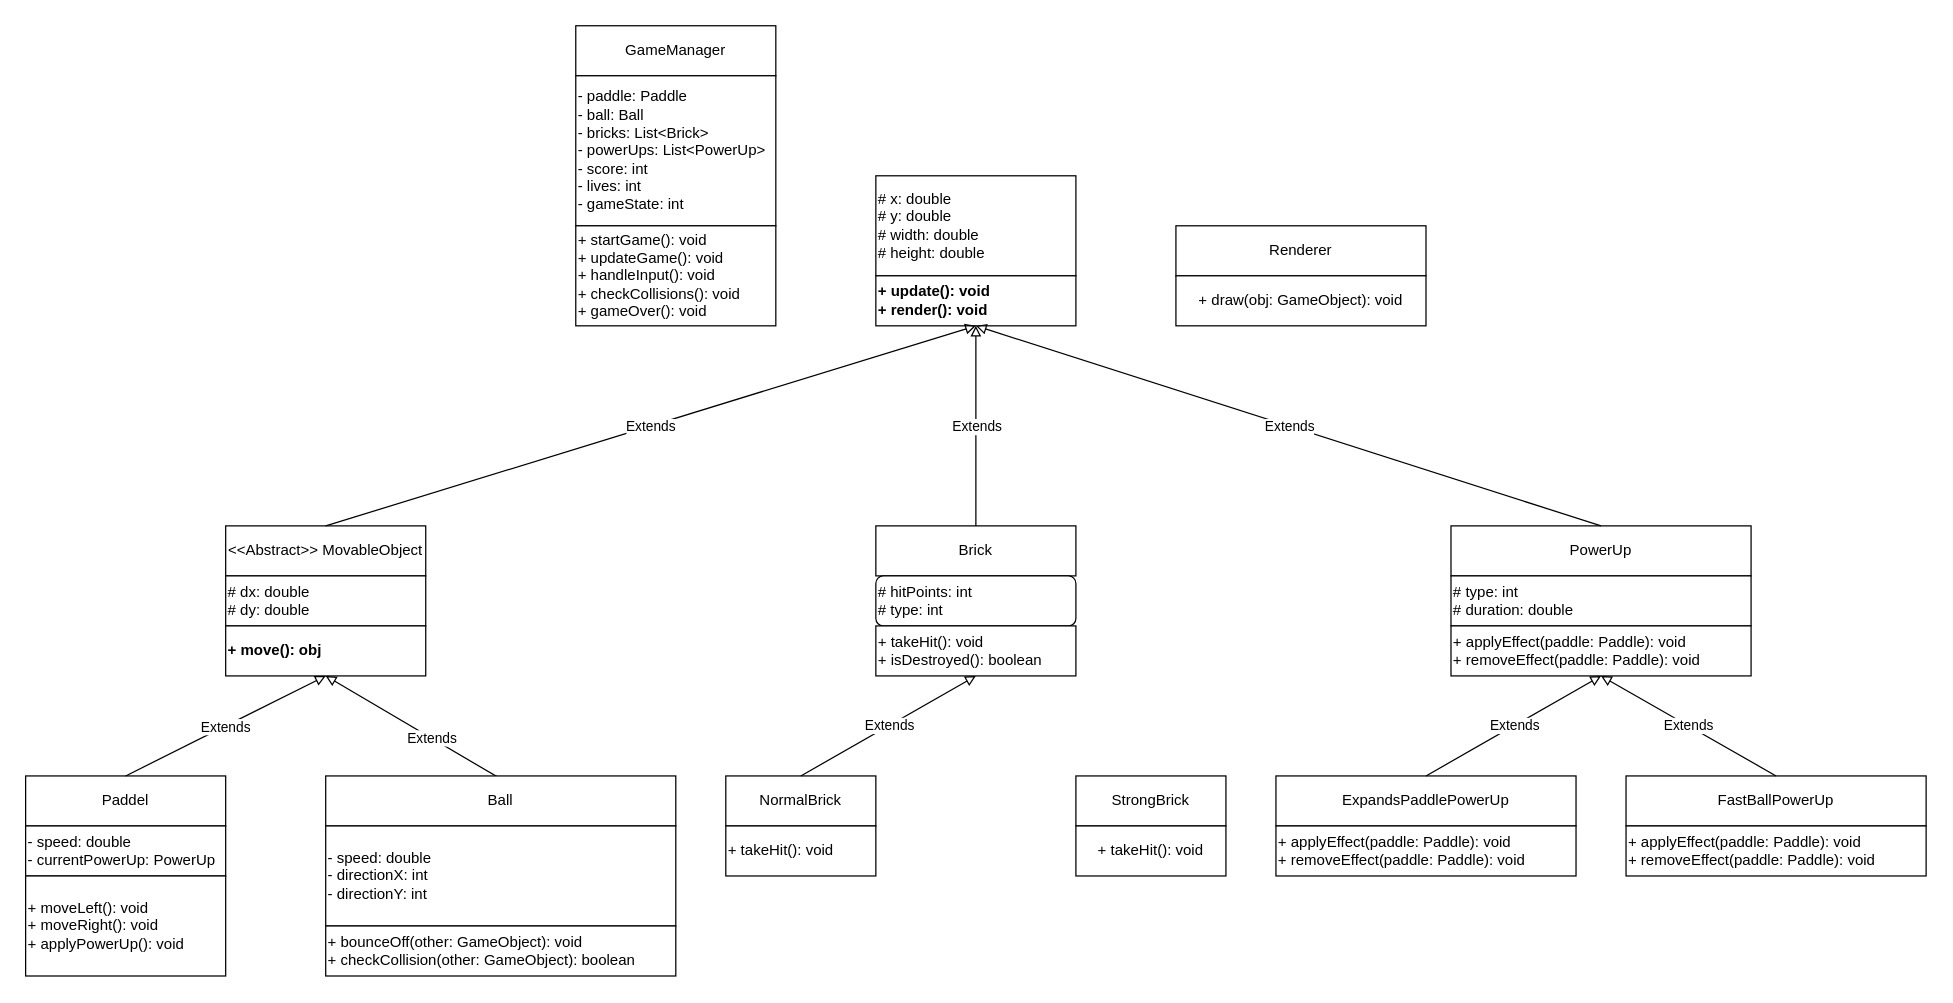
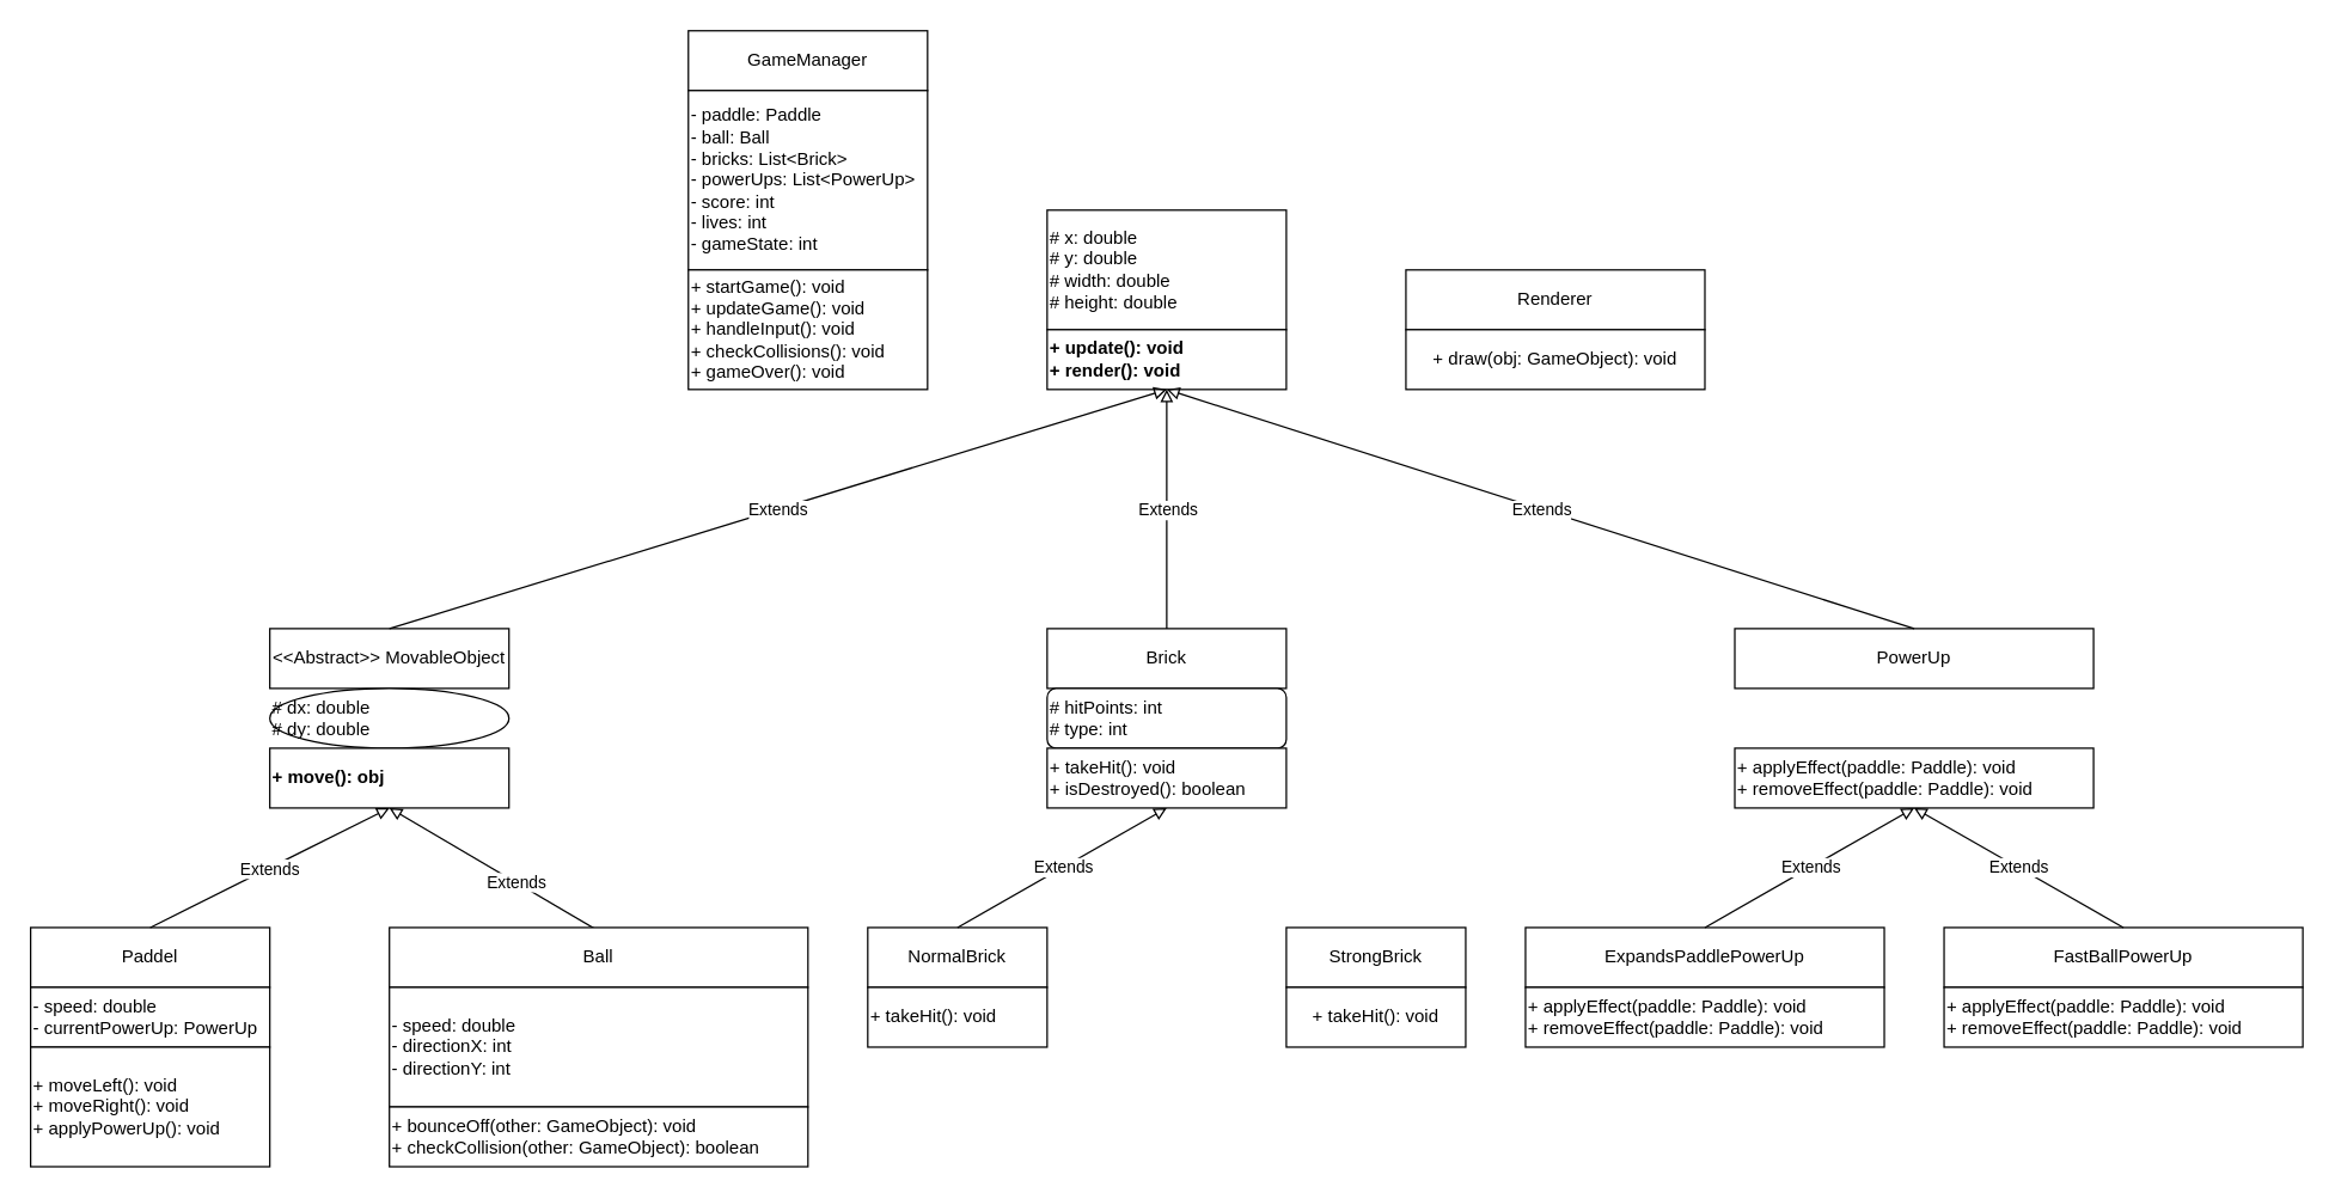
- <mxCell id="7" value="# dx: double&lt;div&gt;# dy: double&lt;/div&gt;" style="rounded=0;whiteSpace=wrap;html=1;align=left;" parent="5" vertex="1"><mxGeometry y="40" width="160" height="40" as="geometry" /></mxCell>
+ <mxCell id="7" value="# dx: double&lt;div&gt;# dy: double&lt;/div&gt;" style="ellipse;whiteSpace=wrap;html=1;align=left;" parent="5" vertex="1"><mxGeometry y="40" width="160" height="40" as="geometry" /></mxCell>
- <mxCell id="32" value="# type: int&lt;div&gt;# duration: double&lt;/div&gt;" style="rounded=0;whiteSpace=wrap;html=1;align=left;" parent="30" vertex="1"><mxGeometry y="40" width="240" height="40" as="geometry" /></mxCell>
